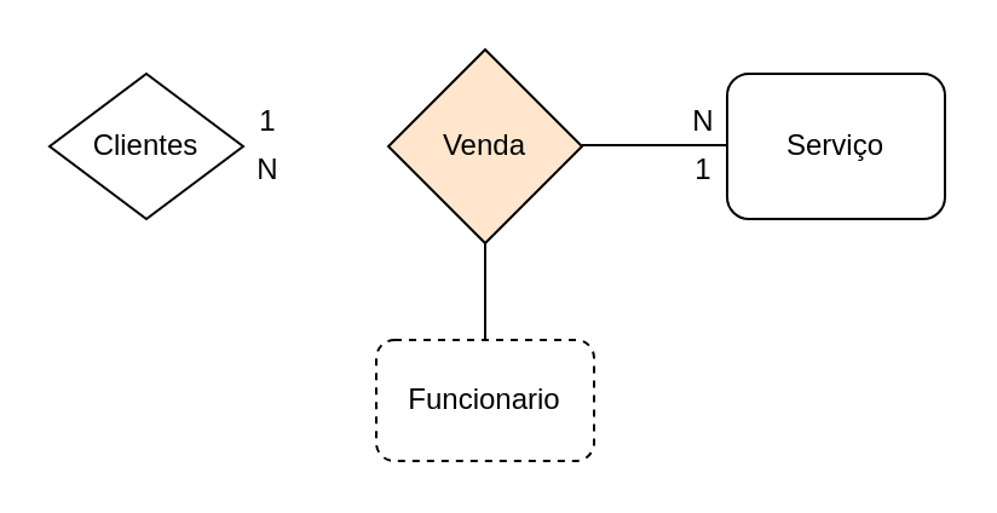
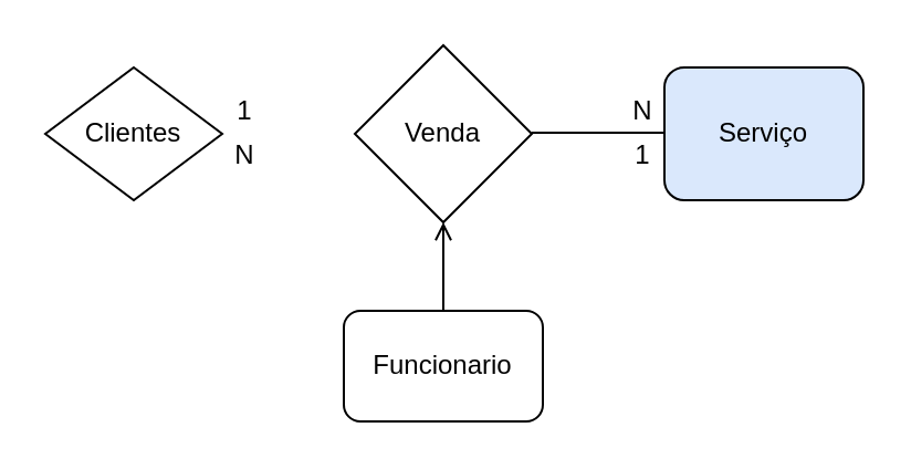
- <mxCell id="3" value="Venda" style="rhombus;whiteSpace=wrap;html=1;fillColor=#ffe6cc;" vertex="1" parent="1"><mxGeometry x="160" y="20" width="80" height="80" as="geometry" /></mxCell>
+ <mxCell id="3" value="Venda" style="rhombus;whiteSpace=wrap;html=1;" vertex="1" parent="1"><mxGeometry x="160" y="20" width="80" height="80" as="geometry" /></mxCell>
- <mxCell id="4" value="Serviço" style="rounded=1;whiteSpace=wrap;html=1;" vertex="1" parent="1"><mxGeometry x="300" y="30" width="90" height="60" as="geometry" /></mxCell>
+ <mxCell id="4" value="Serviço" style="rounded=1;whiteSpace=wrap;html=1;fillColor=#dae8fc;" vertex="1" parent="1"><mxGeometry x="300" y="30" width="90" height="60" as="geometry" /></mxCell>
- <mxCell id="11" value="" style="endArrow=none;html=1;entryX=0.5;entryY=1;entryDx=0;entryDy=0;exitX=0.5;exitY=0;exitDx=0;exitDy=0;" edge="1" parent="1" source="10" target="3"><mxGeometry width="50" height="50" relative="1" as="geometry"><mxPoint x="120" y="130" as="sourcePoint" /><mxPoint x="170" y="80" as="targetPoint" /></mxGeometry></mxCell>
+ <mxCell id="11" value="" style="endArrow=open;html=1;entryX=0.5;entryY=1;entryDx=0;entryDy=0;exitX=0.5;exitY=0;exitDx=0;exitDy=0;" edge="1" parent="1" source="10" target="3"><mxGeometry width="50" height="50" relative="1" as="geometry"><mxPoint x="120" y="130" as="sourcePoint" /><mxPoint x="170" y="80" as="targetPoint" /></mxGeometry></mxCell>
- <mxCell id="10" value="Funcionario" style="rounded=1;whiteSpace=wrap;html=1;dashed=1;" vertex="1" parent="1"><mxGeometry x="155" y="140" width="90" height="50" as="geometry" /></mxCell>
+ <mxCell id="10" value="Funcionario" style="rounded=1;whiteSpace=wrap;html=1;" vertex="1" parent="1"><mxGeometry x="155" y="140" width="90" height="50" as="geometry" /></mxCell>
